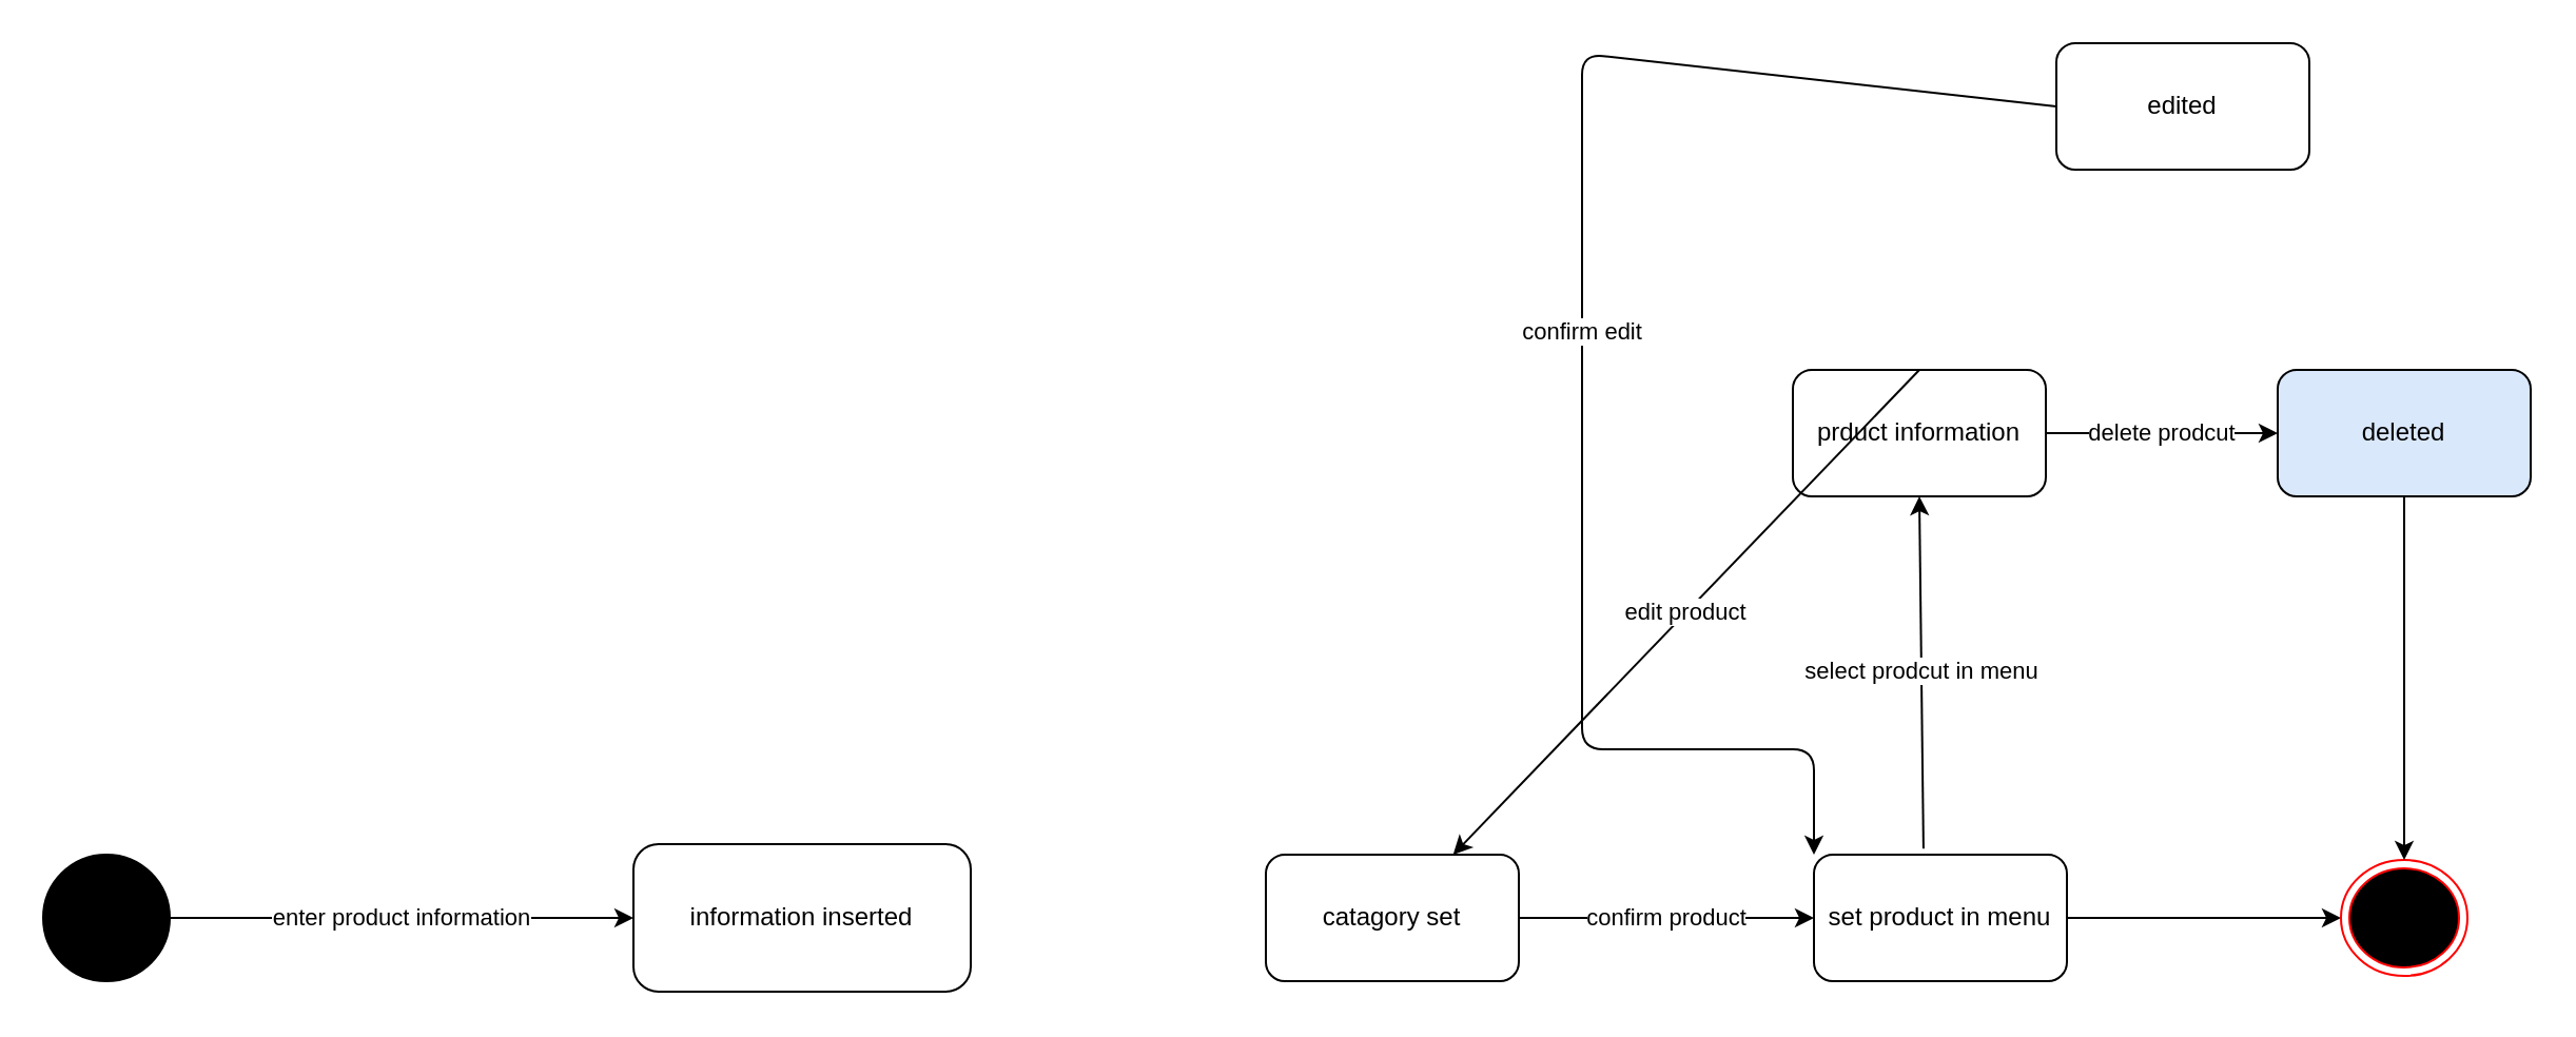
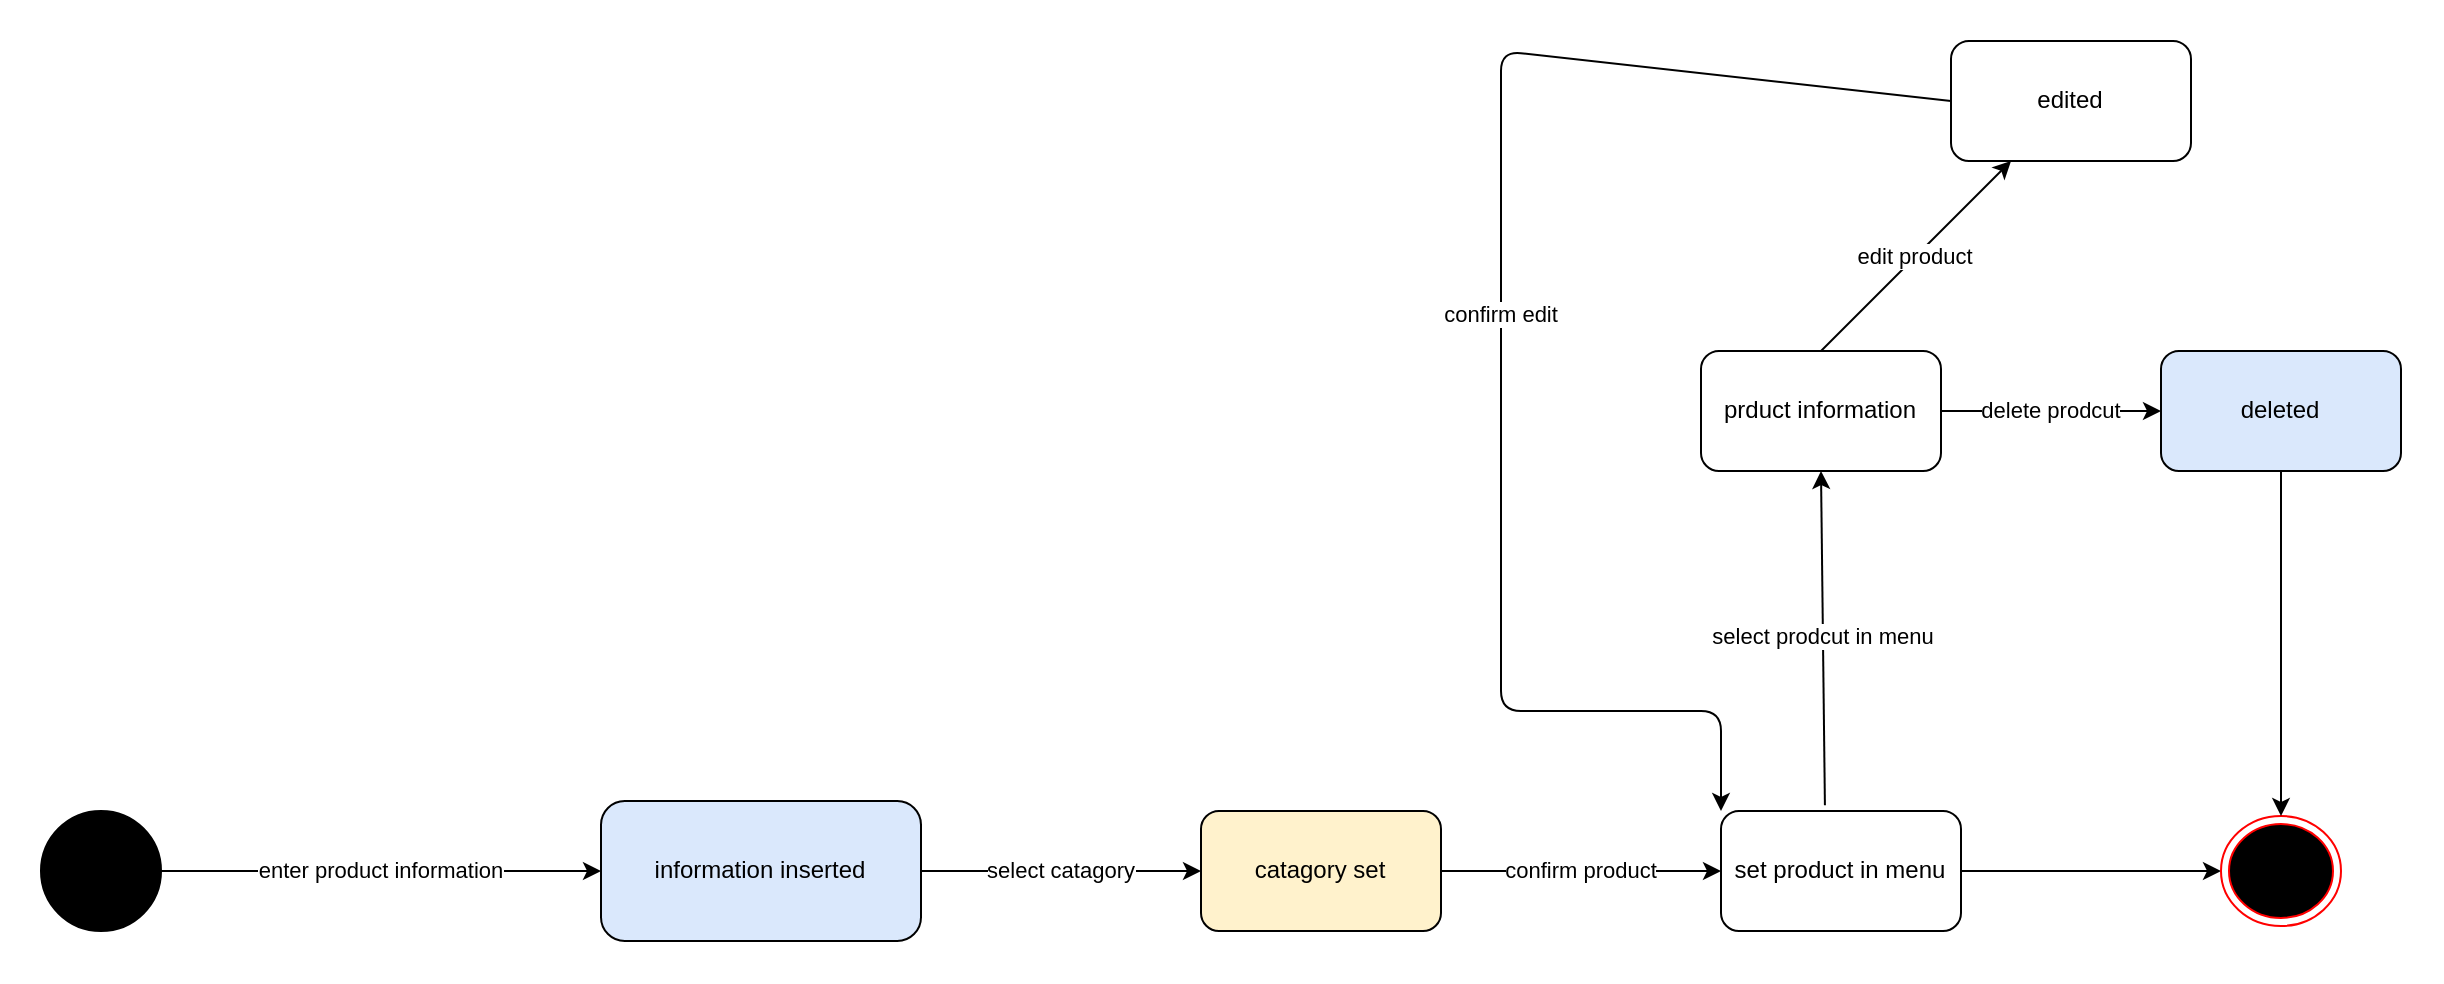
- <mxCell id="13" value="edit product" style="endArrow=classic;html=1;exitX=0.5;exitY=0;exitDx=0;exitDy=0;" edge="1" parent="1" source="11" target="6"><mxGeometry width="50" height="50" relative="1" as="geometry"><mxPoint x="830" y="105" as="sourcePoint" /><mxPoint x="880" y="55" as="targetPoint" /></mxGeometry></mxCell>
+ <mxCell id="13" value="edit product" style="endArrow=classic;html=1;exitX=0.5;exitY=0;exitDx=0;exitDy=0;" edge="1" parent="1" source="11" target="14"><mxGeometry width="50" height="50" relative="1" as="geometry"><mxPoint x="830" y="105" as="sourcePoint" /><mxPoint x="880" y="55" as="targetPoint" /></mxGeometry></mxCell>
- <mxCell id="4" value="information inserted" style="rounded=1;whiteSpace=wrap;html=1;arcSize=17;" vertex="1" parent="1"><mxGeometry x="300" y="400" width="160" height="70" as="geometry" /></mxCell>
+ <mxCell id="4" value="information inserted" style="rounded=1;whiteSpace=wrap;html=1;arcSize=17;fillColor=#dae8fc;" vertex="1" parent="1"><mxGeometry x="300" y="400" width="160" height="70" as="geometry" /></mxCell>
+ <mxCell id="5" value="select catagory" style="endArrow=classic;html=1;exitX=1;exitY=0.5;exitDx=0;exitDy=0;" edge="1" parent="1" source="4" target="6"><mxGeometry width="50" height="50" relative="1" as="geometry"><mxPoint x="320" y="555" as="sourcePoint" /><mxPoint x="370" y="505" as="targetPoint" /></mxGeometry></mxCell>
- <mxCell id="6" value="catagory set" style="rounded=1;whiteSpace=wrap;html=1;" vertex="1" parent="1"><mxGeometry x="600" y="405" width="120" height="60" as="geometry" /></mxCell>
+ <mxCell id="6" value="catagory set" style="rounded=1;whiteSpace=wrap;html=1;fillColor=#fff2cc;" vertex="1" parent="1"><mxGeometry x="600" y="405" width="120" height="60" as="geometry" /></mxCell>
